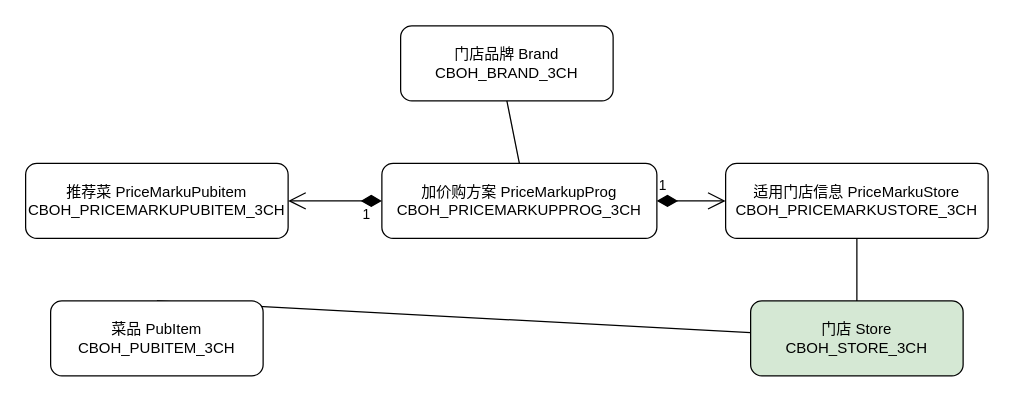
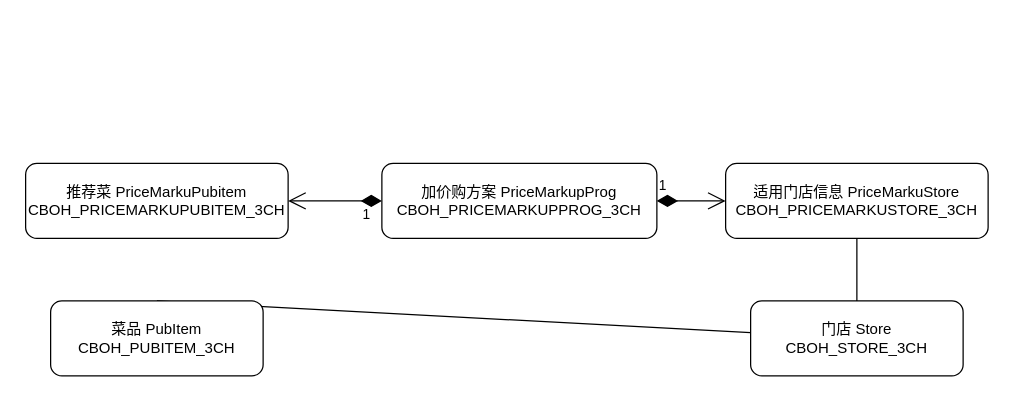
- <mxCell id="2" value="门店品牌&amp;nbsp;Brand&lt;br&gt;CBOH_BRAND_3CH" style="rounded=1;whiteSpace=wrap;html=1;" vertex="1" parent="1"><mxGeometry x="320" y="20" width="170" height="60" as="geometry" /></mxCell>
- <mxCell id="12" value="" style="endArrow=none;html=1;entryX=0.5;entryY=1;entryDx=0;entryDy=0;exitX=0.5;exitY=0;exitDx=0;exitDy=0;" edge="1" parent="1" source="3" target="2"><mxGeometry width="50" height="50" relative="1" as="geometry"><mxPoint x="430" y="220" as="sourcePoint" /><mxPoint x="480" y="170" as="targetPoint" /></mxGeometry></mxCell>
- <mxCell id="6" value="门店 Store&lt;br&gt;CBOH_STORE_3CH" style="rounded=1;whiteSpace=wrap;html=1;fillColor=#d5e8d4;" vertex="1" parent="1"><mxGeometry x="600" y="240" width="170" height="60" as="geometry" /></mxCell>
+ <mxCell id="6" value="门店 Store&lt;br&gt;CBOH_STORE_3CH" style="rounded=1;whiteSpace=wrap;html=1;" vertex="1" parent="1"><mxGeometry x="600" y="240" width="170" height="60" as="geometry" /></mxCell>
